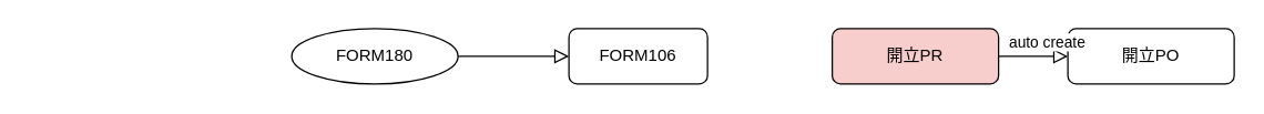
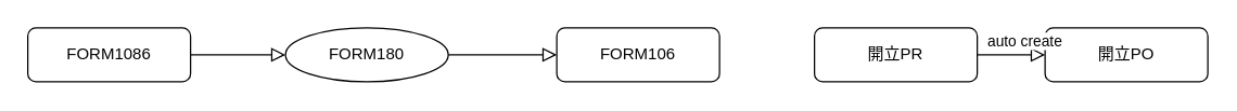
+ <mxCell id="3" value="FORM1086" style="rounded=1;whiteSpace=wrap;html=1;fontSize=12;glass=0;strokeWidth=1;shadow=0;" parent="1" vertex="1"><mxGeometry x="20" y="20" width="120" height="40" as="geometry" /></mxCell>
+ <mxCell id="2" value="" style="rounded=0;html=1;jettySize=auto;orthogonalLoop=1;fontSize=11;endArrow=block;endFill=0;endSize=8;strokeWidth=1;shadow=0;labelBackgroundColor=none;edgeStyle=orthogonalEdgeStyle;entryX=0;entryY=0.5;entryDx=0;entryDy=0;" parent="1" source="3" target="4" edge="1"><mxGeometry relative="1" as="geometry"><mxPoint x="250" y="60" as="targetPoint" /></mxGeometry></mxCell>
- <mxCell id="5" value="FORM106" style="rounded=1;whiteSpace=wrap;html=1;fontSize=12;glass=0;strokeWidth=1;shadow=0;" vertex="1" parent="1"><mxGeometry x="410" y="20" width="100" height="40" as="geometry" /></mxCell>
+ <mxCell id="5" value="FORM106" style="rounded=1;whiteSpace=wrap;html=1;fontSize=12;glass=0;strokeWidth=1;shadow=0;" vertex="1" parent="1"><mxGeometry x="410" y="20" width="120" height="40" as="geometry" /></mxCell>
- <mxCell id="6" value="開立PR" style="rounded=1;whiteSpace=wrap;html=1;fontSize=12;glass=0;strokeWidth=1;shadow=0;fillColor=#f8cecc;" vertex="1" parent="1"><mxGeometry x="600" y="20" width="120" height="40" as="geometry" /></mxCell>
+ <mxCell id="6" value="開立PR" style="rounded=1;whiteSpace=wrap;html=1;fontSize=12;glass=0;strokeWidth=1;shadow=0;" vertex="1" parent="1"><mxGeometry x="600" y="20" width="120" height="40" as="geometry" /></mxCell>
